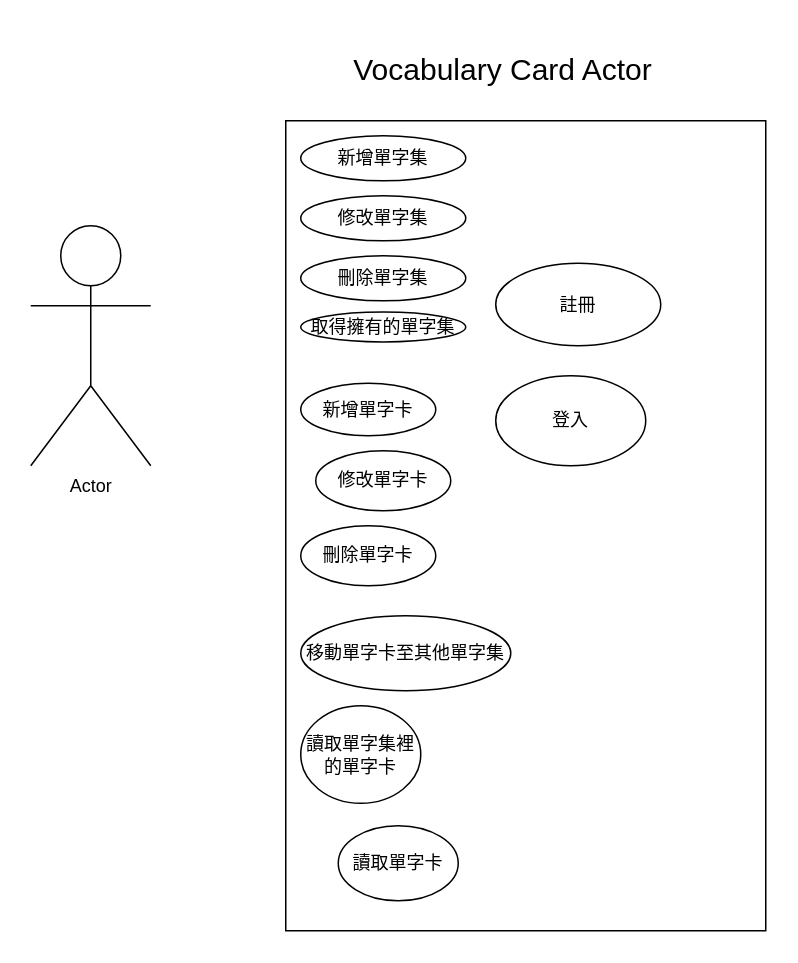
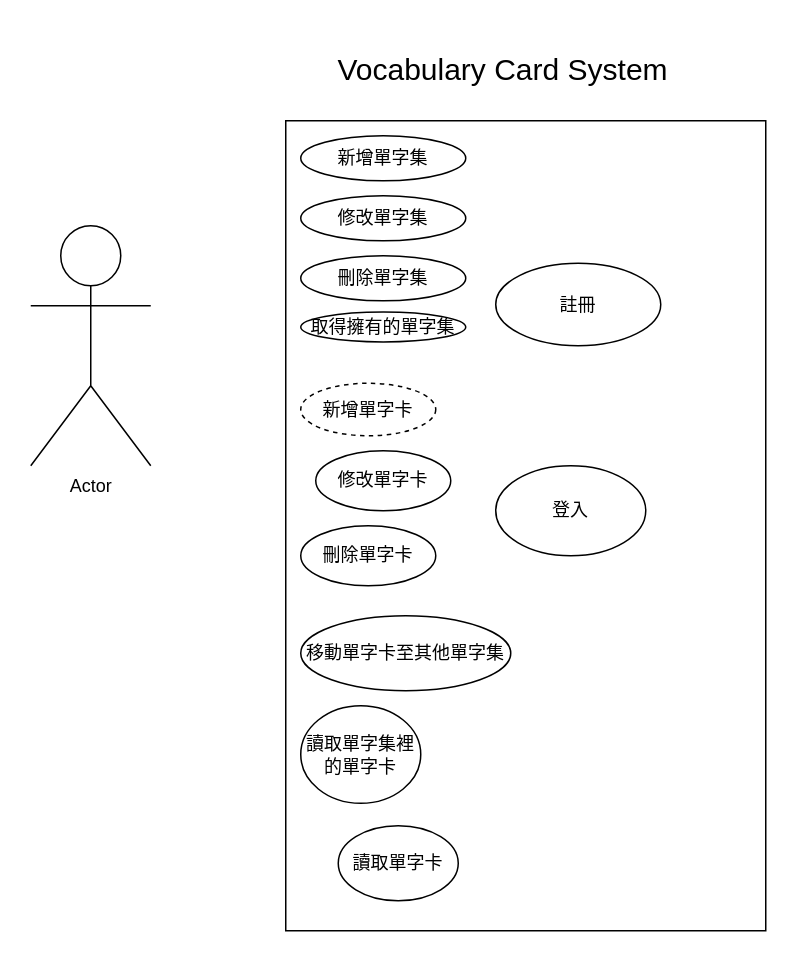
- <mxCell id="4" value="&lt;font style=&quot;font-size: 20px&quot;&gt;Vocabulary Card Actor&lt;/font&gt;" style="text;html=1;strokeColor=none;fillColor=none;align=center;verticalAlign=middle;whiteSpace=wrap;rounded=0;" vertex="1" parent="1"><mxGeometry x="210" y="20" width="250" height="50" as="geometry" /></mxCell>
+ <mxCell id="4" value="&lt;font style=&quot;font-size: 20px&quot;&gt;Vocabulary Card System&lt;/font&gt;" style="text;html=1;strokeColor=none;fillColor=none;align=center;verticalAlign=middle;whiteSpace=wrap;rounded=0;" vertex="1" parent="1"><mxGeometry x="210" y="20" width="250" height="50" as="geometry" /></mxCell>
- <mxCell id="9" value="新增單字卡" style="ellipse;whiteSpace=wrap;html=1;" vertex="1" parent="1"><mxGeometry x="200" y="255" width="90" height="35" as="geometry" /></mxCell>
+ <mxCell id="9" value="新增單字卡" style="ellipse;whiteSpace=wrap;html=1;dashed=1;" vertex="1" parent="1"><mxGeometry x="200" y="255" width="90" height="35" as="geometry" /></mxCell>
- <mxCell id="16" value="登入" style="ellipse;whiteSpace=wrap;html=1;" vertex="1" parent="1"><mxGeometry x="330" y="250" width="100" height="60" as="geometry" /></mxCell>
+ <mxCell id="16" value="登入" style="ellipse;whiteSpace=wrap;html=1;" vertex="1" parent="1"><mxGeometry x="330" y="310" width="100" height="60" as="geometry" /></mxCell>
